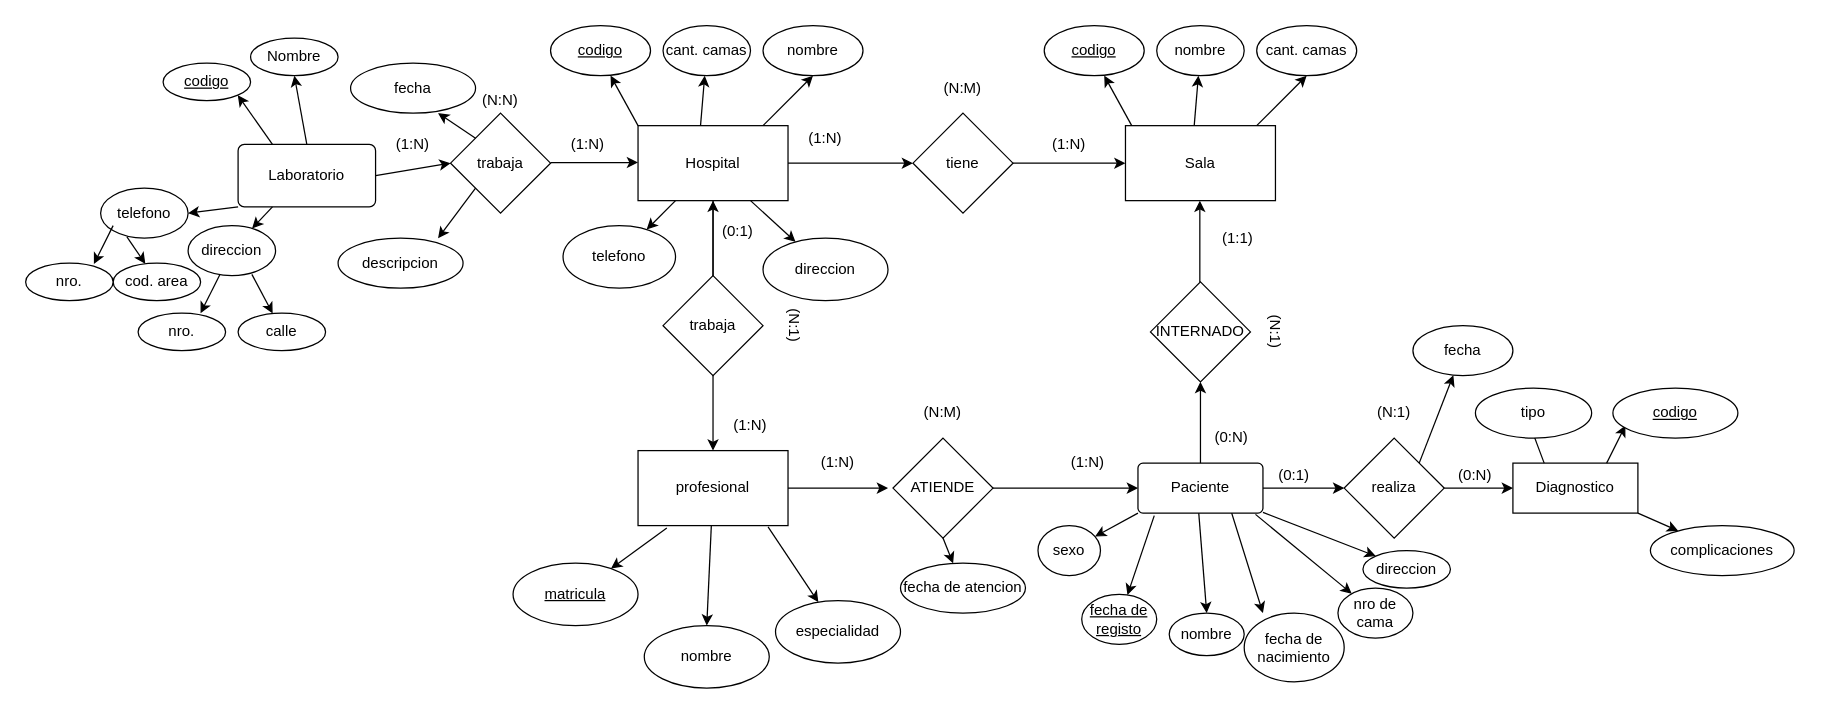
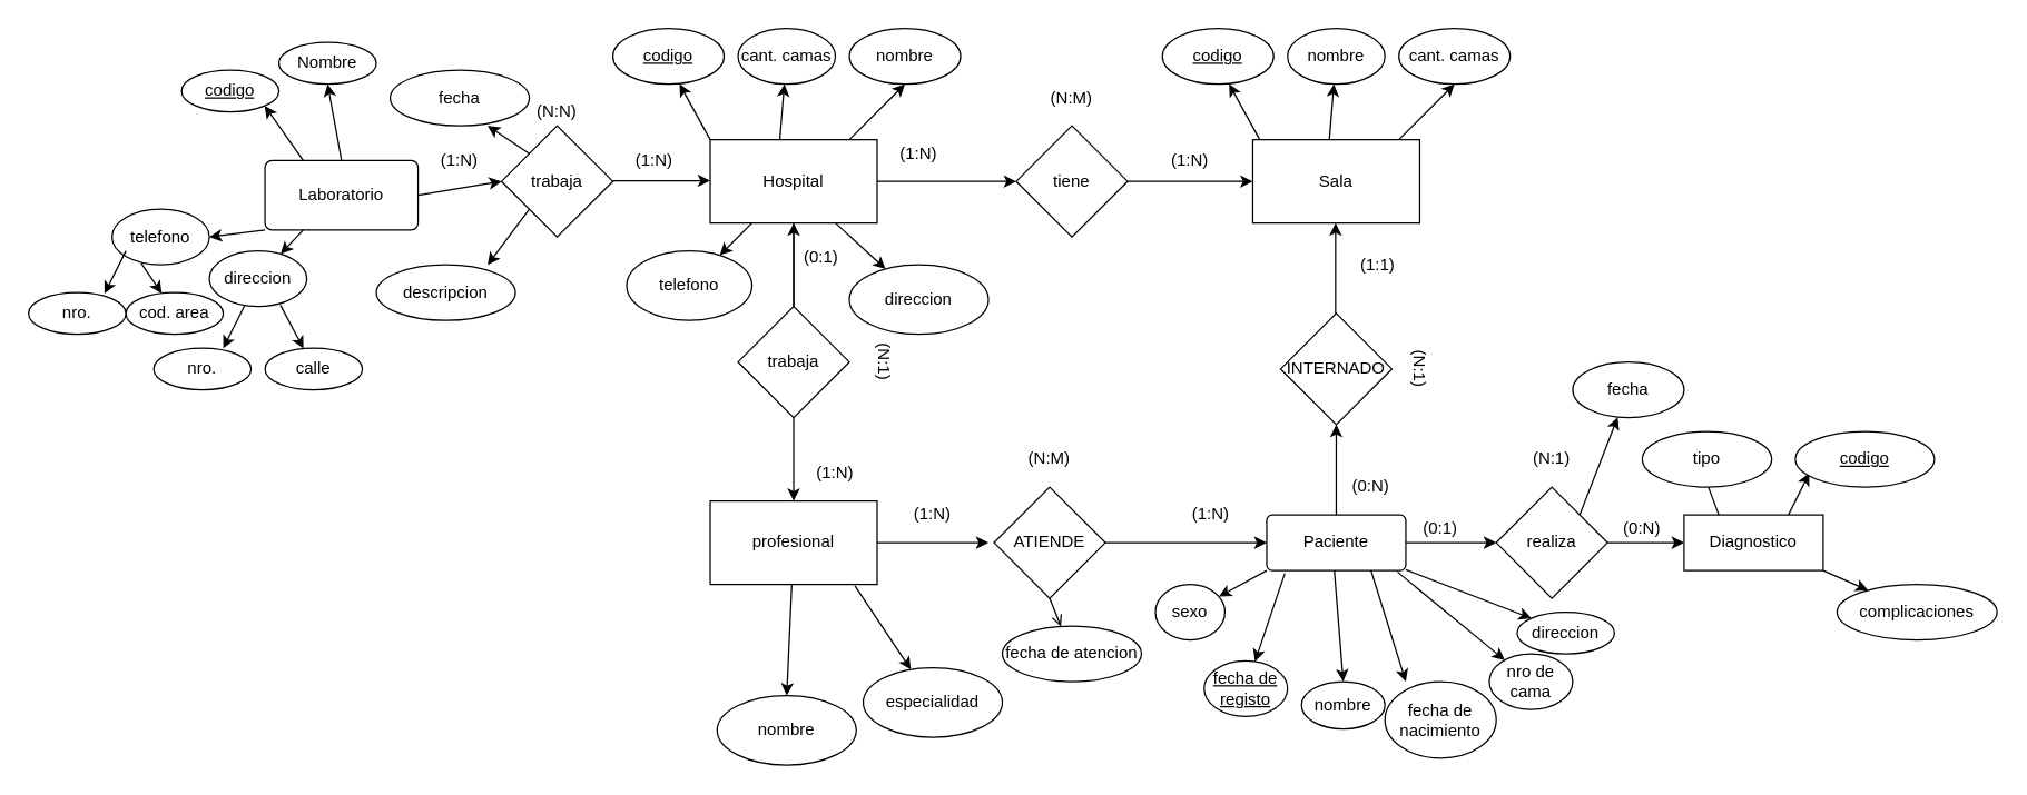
- <mxCell id="33" value="" style="endArrow=classic;html=1;exitX=0.192;exitY=1.033;exitDx=0;exitDy=0;exitPerimeter=0;" edge="1" parent="1" source="5" target="31"><mxGeometry width="50" height="50" relative="1" as="geometry"><mxPoint x="578.636" y="430" as="sourcePoint" /><mxPoint x="575" y="510" as="targetPoint" /></mxGeometry></mxCell>
- <mxCell id="104" value="" style="endArrow=classic;html=1;exitX=0.5;exitY=1;exitDx=0;exitDy=0;" edge="1" parent="1" source="100" target="105"><mxGeometry width="50" height="50" relative="1" as="geometry"><mxPoint x="720" y="410" as="sourcePoint" /><mxPoint x="770" y="470" as="targetPoint" /></mxGeometry></mxCell>
+ <mxCell id="104" value="" style="endArrow=open;html=1;exitX=0.5;exitY=1;exitDx=0;exitDy=0;" edge="1" parent="1" source="100" target="105"><mxGeometry width="50" height="50" relative="1" as="geometry"><mxPoint x="720" y="410" as="sourcePoint" /><mxPoint x="770" y="470" as="targetPoint" /></mxGeometry></mxCell>
- <mxCell id="31" value="&lt;u&gt;matricula&lt;/u&gt;" style="ellipse;whiteSpace=wrap;html=1;" vertex="1" parent="1"><mxGeometry x="410" y="450" width="100" height="50" as="geometry" /></mxCell>
